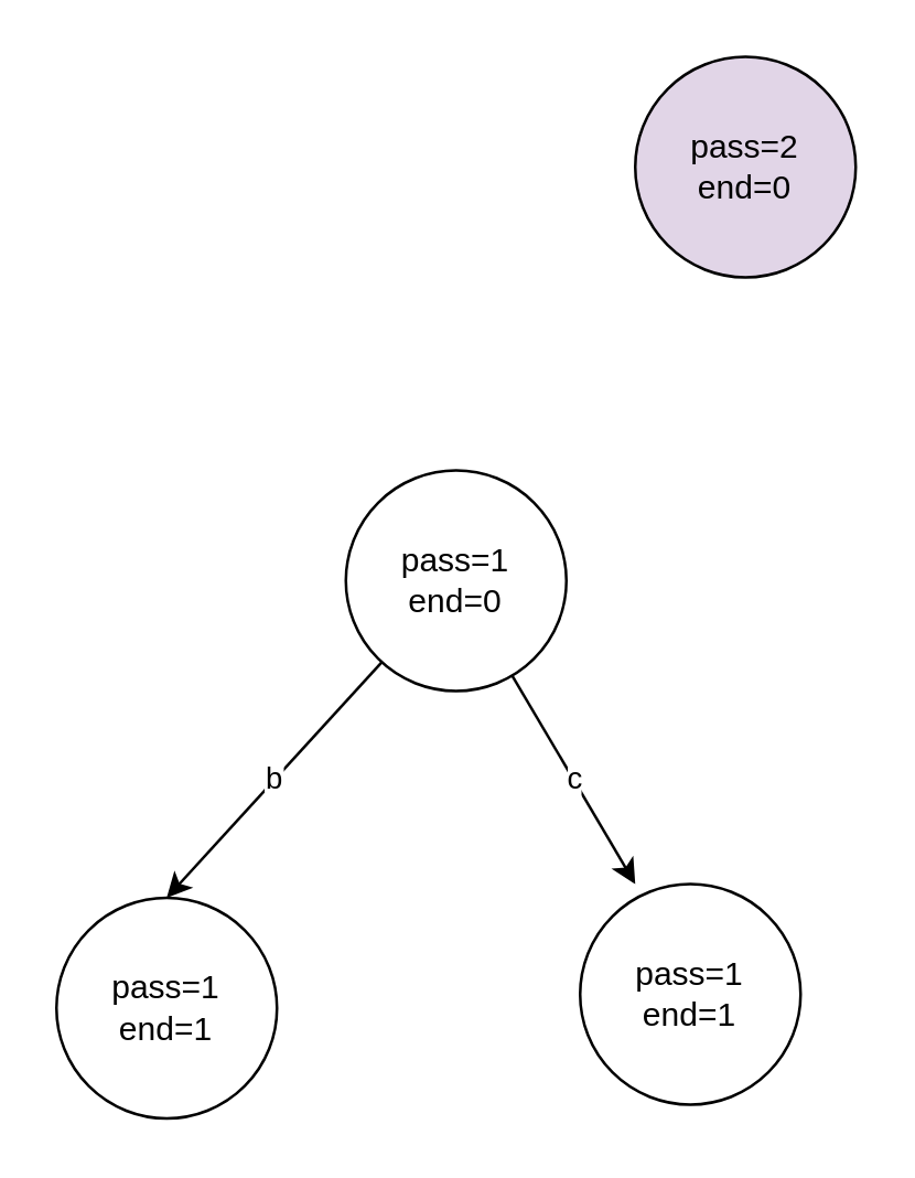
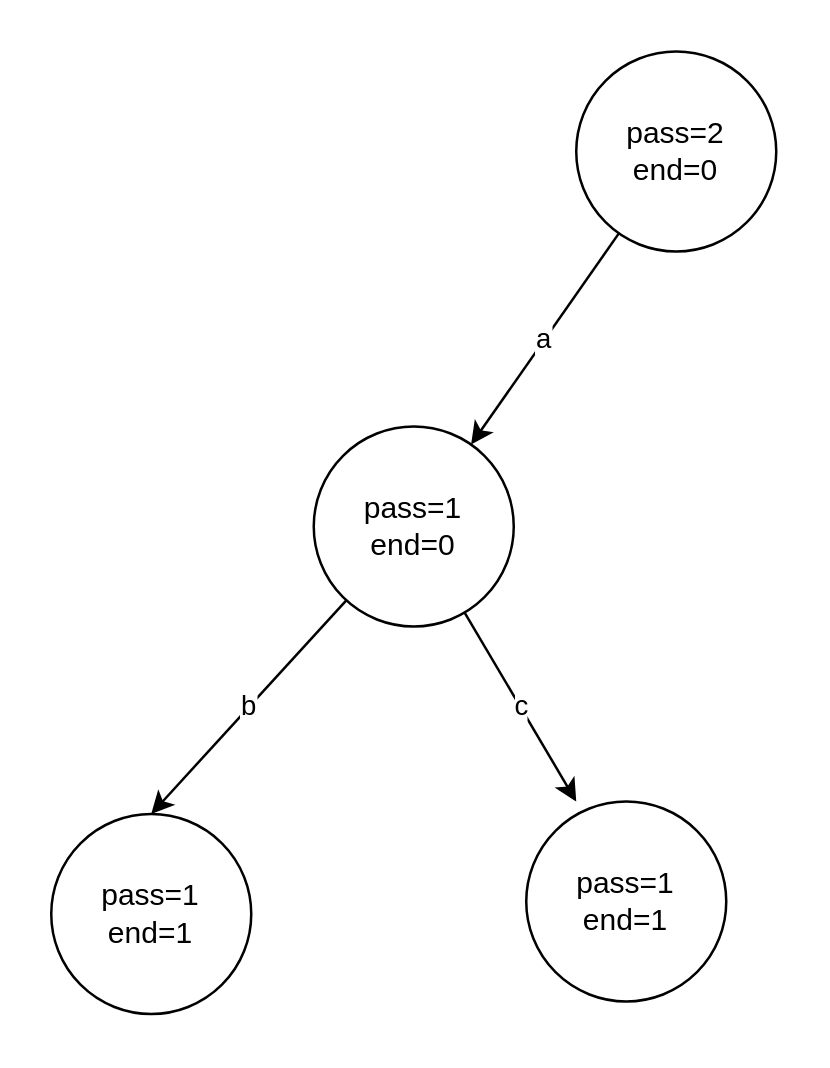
- <mxCell id="3" value="pass=2&lt;br&gt;end=0" style="ellipse;whiteSpace=wrap;html=1;aspect=fixed;fillColor=#e1d5e7;" vertex="1" parent="1"><mxGeometry x="230" y="20" width="80" height="80" as="geometry" /></mxCell>
+ <mxCell id="3" value="pass=2&lt;br&gt;end=0" style="ellipse;whiteSpace=wrap;html=1;aspect=fixed;" vertex="1" parent="1"><mxGeometry x="230" y="20" width="80" height="80" as="geometry" /></mxCell>
+ <mxCell id="2" value="a" style="edgeStyle=none;html=1;" edge="1" parent="1" source="3" target="6"><mxGeometry relative="1" as="geometry" /></mxCell>
